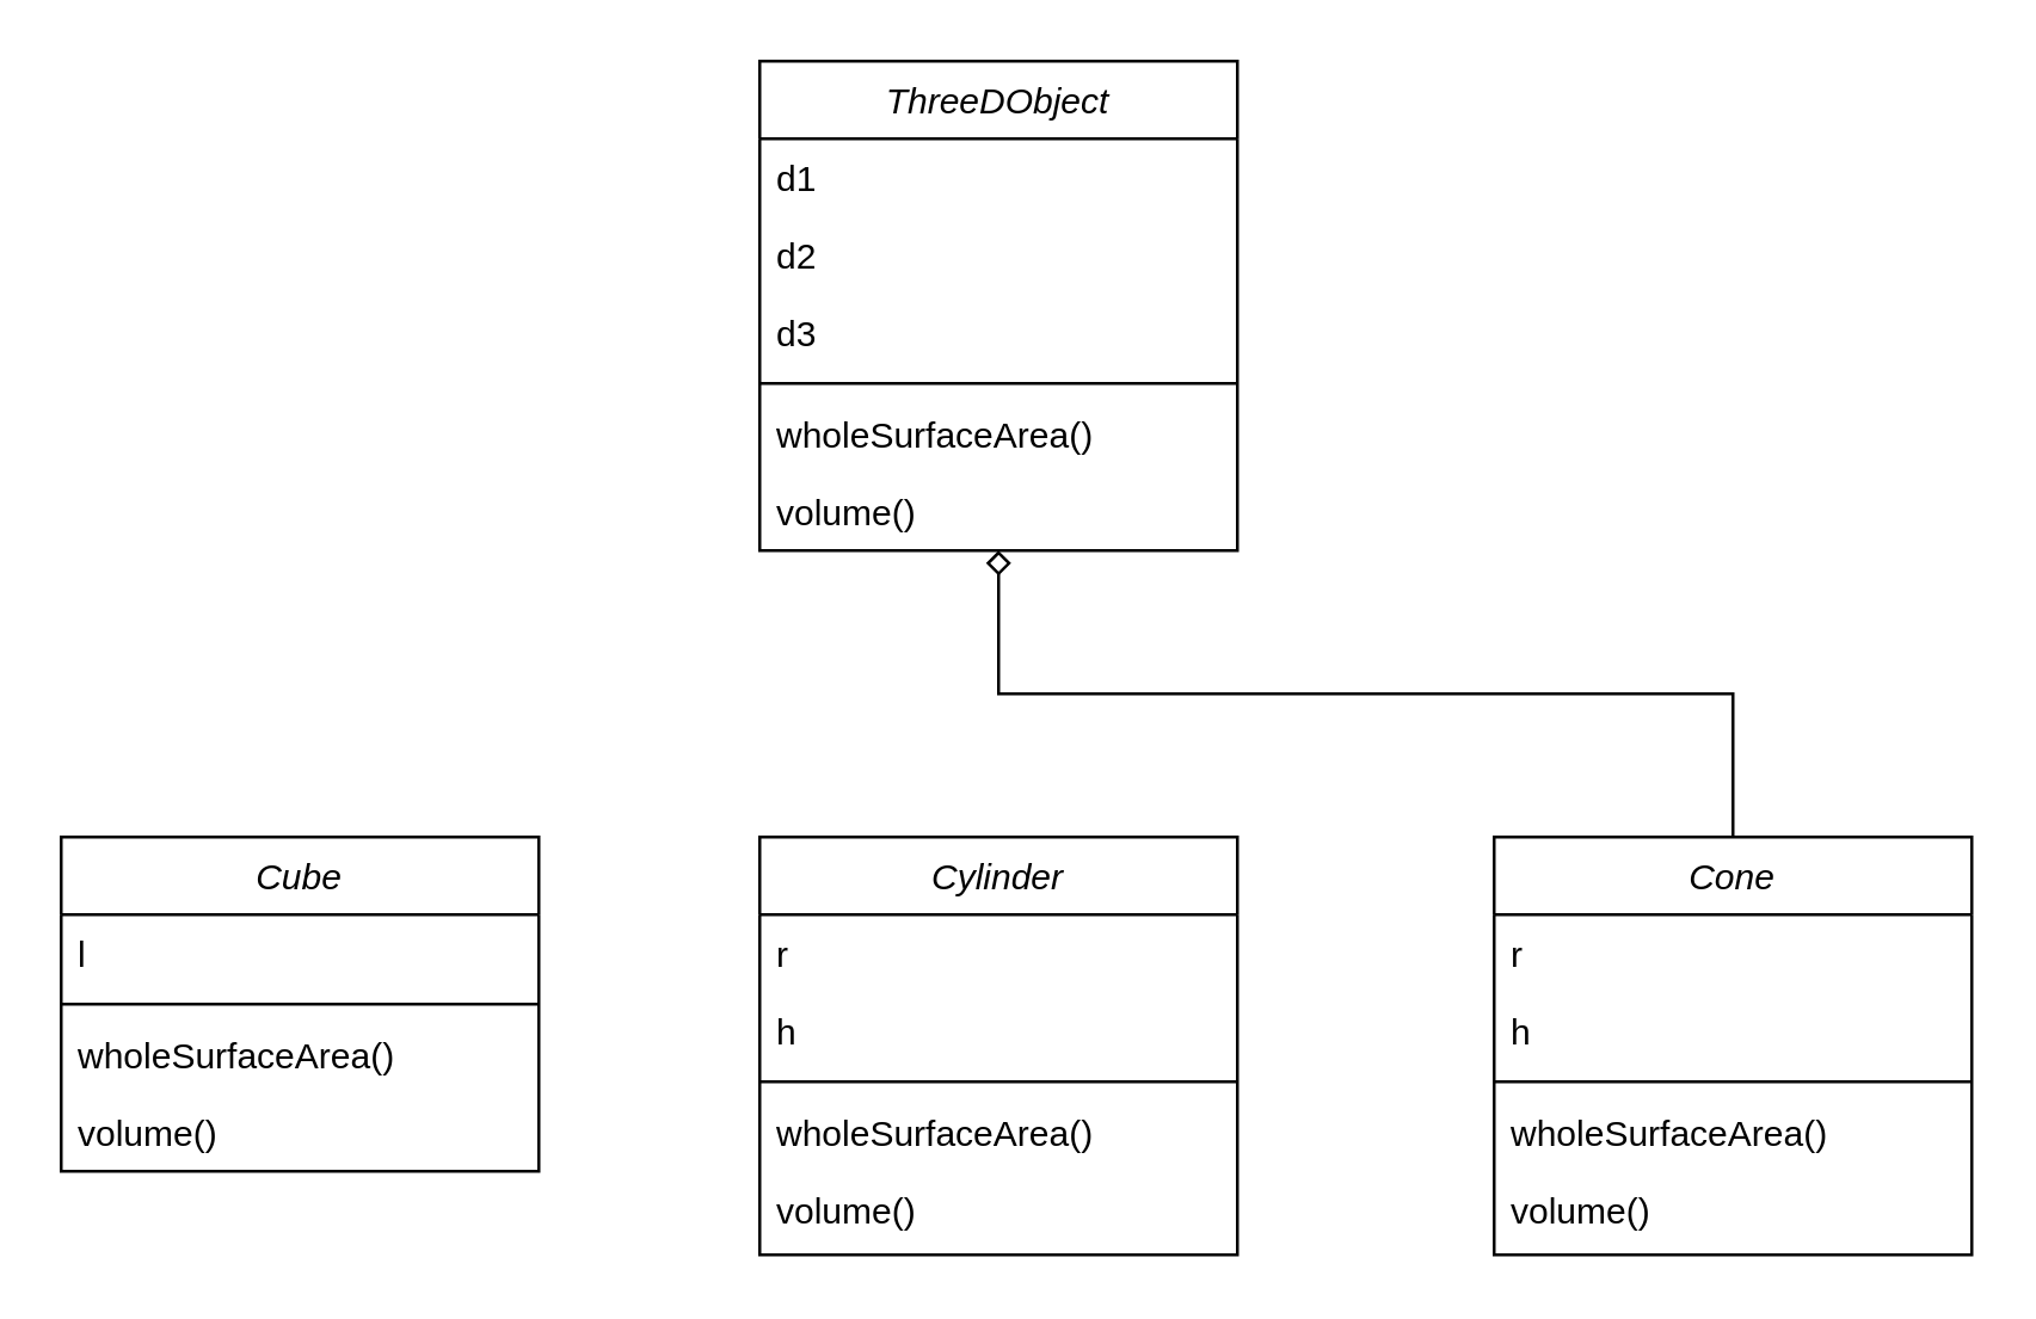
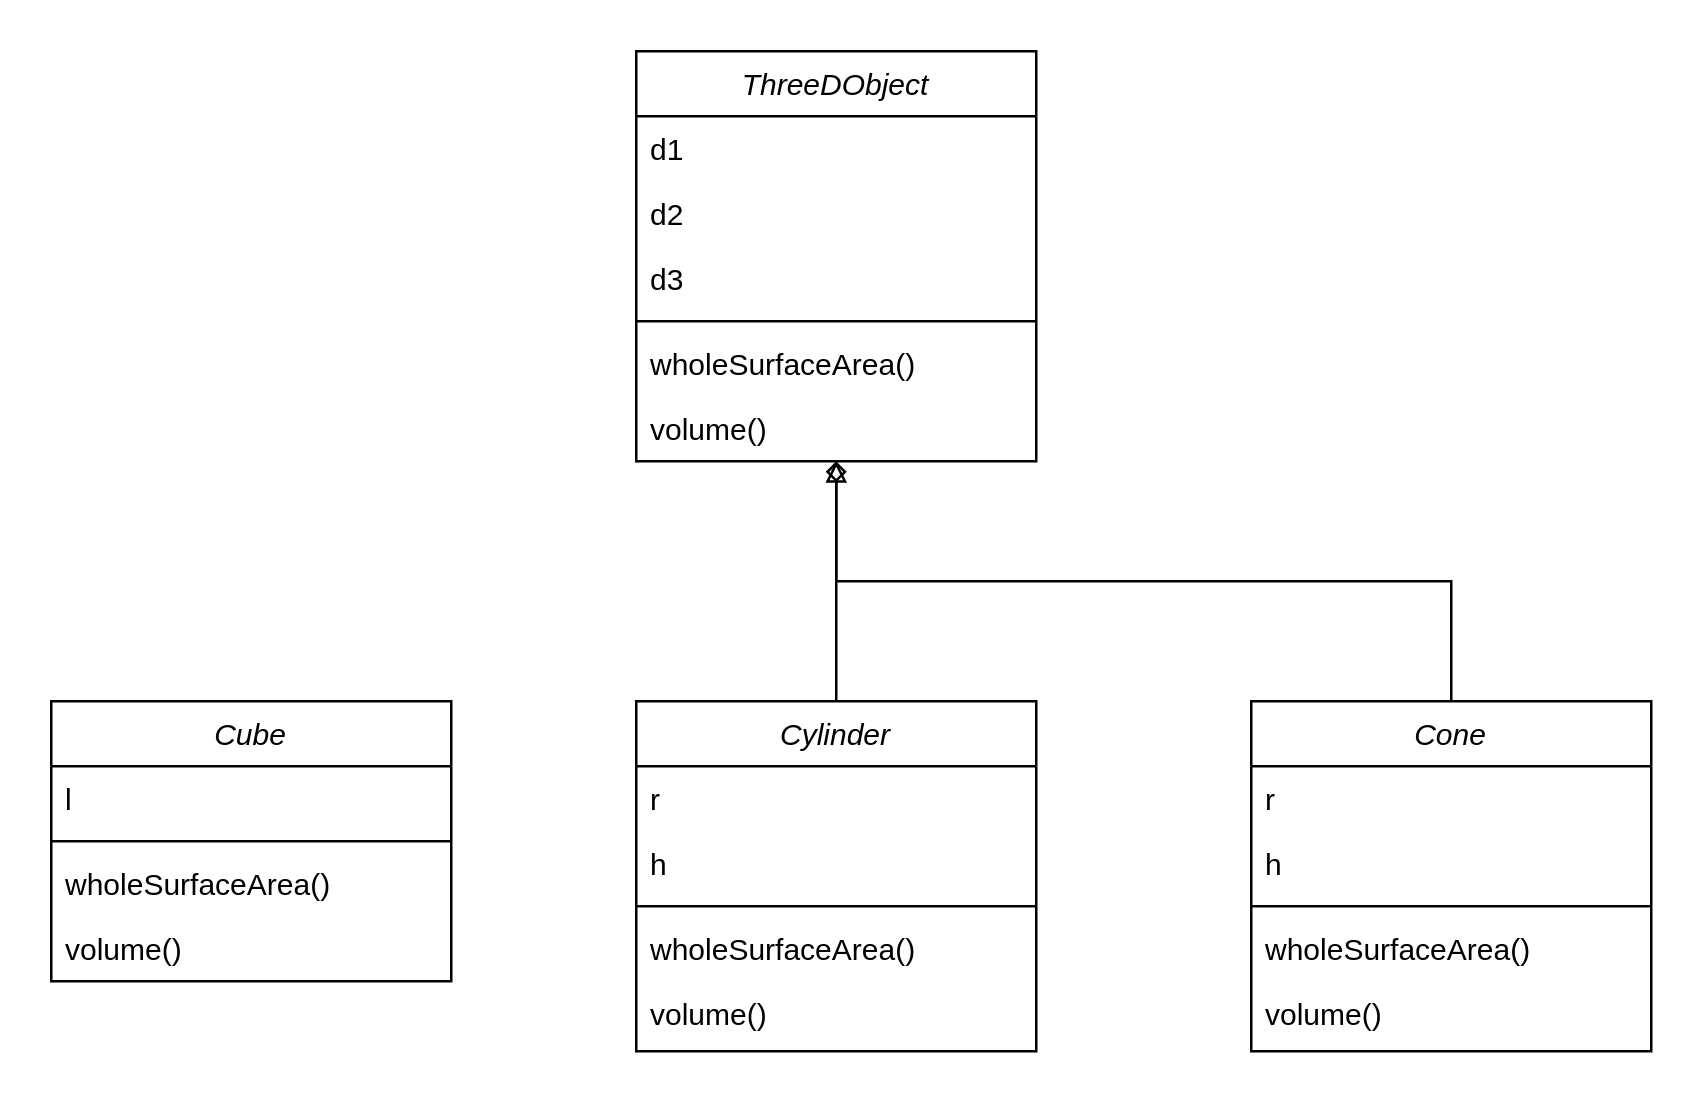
+ <mxCell id="14" style="edgeStyle=elbowEdgeStyle;rounded=0;orthogonalLoop=1;jettySize=auto;elbow=vertical;html=1;exitX=0.5;exitY=0;exitDx=0;exitDy=0;endArrow=block;endFill=0;strokeColor=#000000;" edge="1" parent="1" source="15" target="2"><mxGeometry relative="1" as="geometry" /></mxCell>
